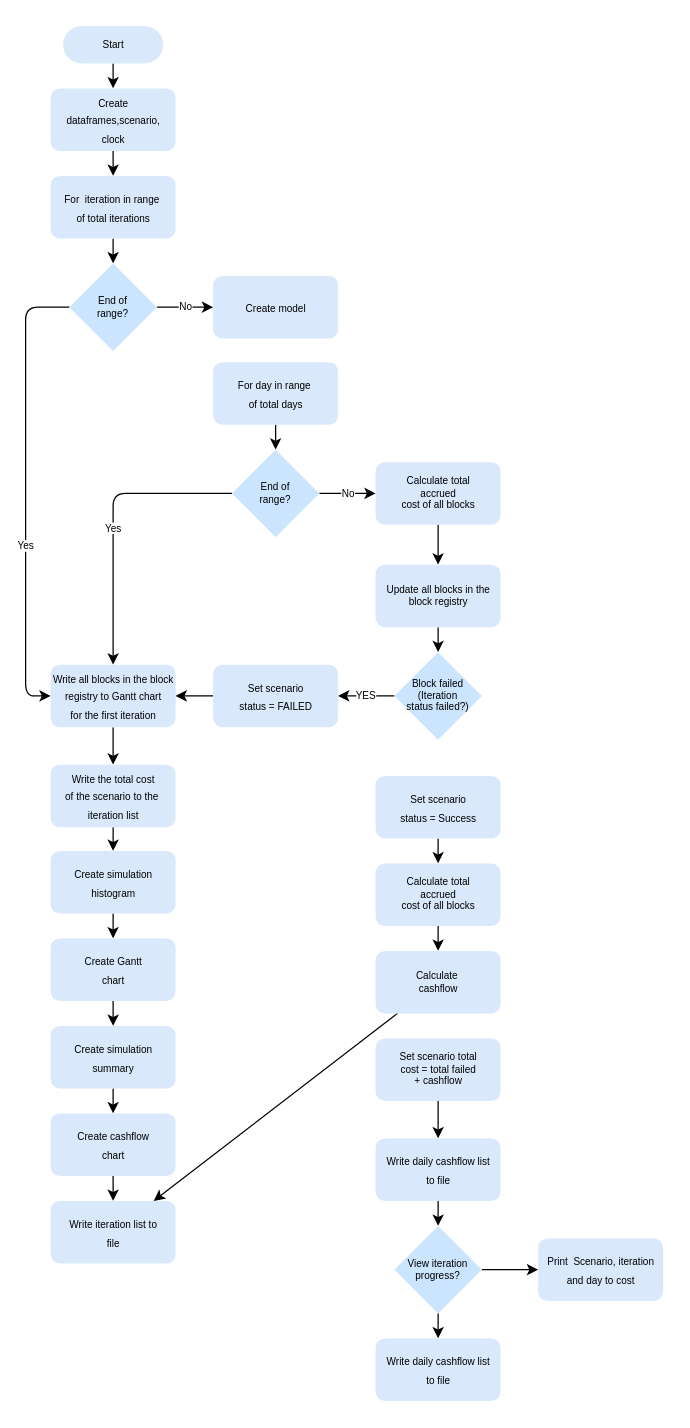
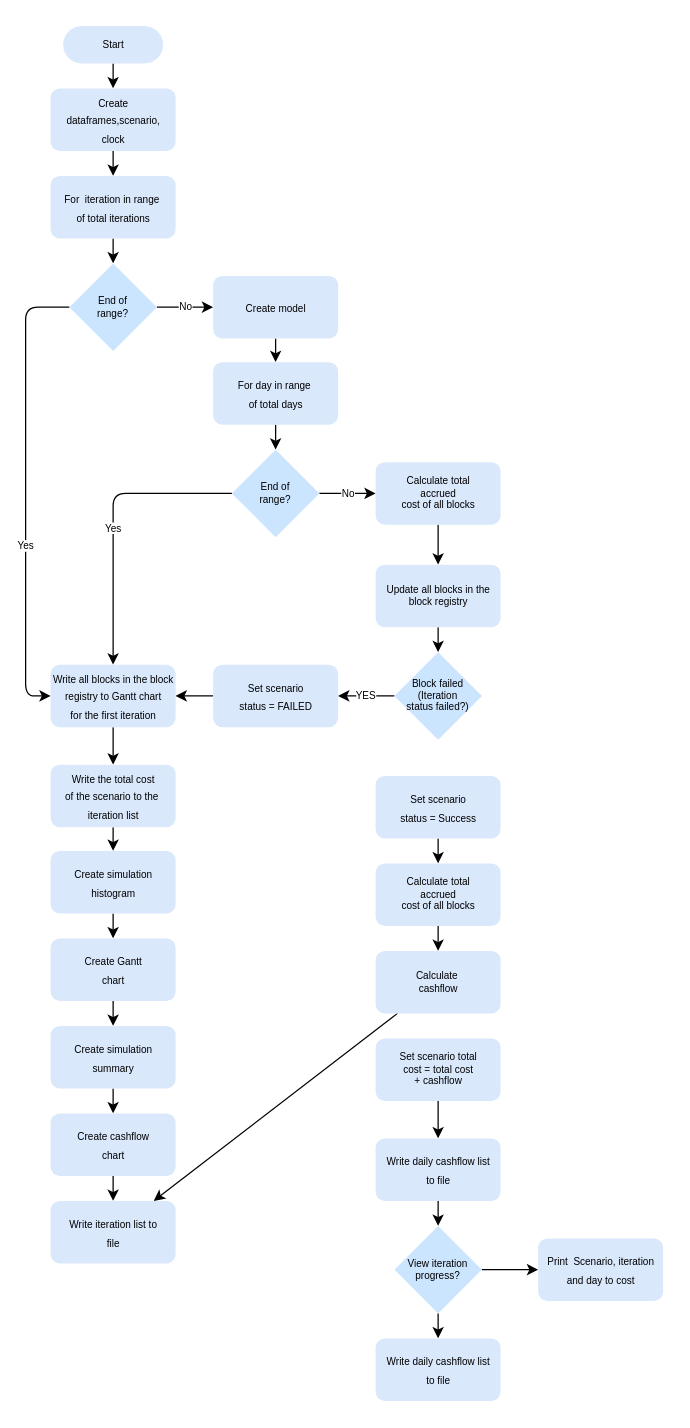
+ <mxCell id="20" style="edgeStyle=none;rounded=1;html=1;entryX=0.5;entryY=0;entryDx=0;entryDy=0;labelBackgroundColor=#FFFFFF;strokeColor=#000000;fontFamily=Helvetica;fontSize=8;fontColor=#000000;" edge="1" parent="1" source="21" target="15"><mxGeometry relative="1" as="geometry" /></mxCell>
- <mxCell id="39" value="Set scenario total&lt;br&gt;cost = total failed &lt;br&gt;+ cashflow" style="html=1;dashed=0;whitespace=wrap;fillColor=#dae8fc;strokeColor=none;fontColor=#000000;rounded=1;fontSize=8;" vertex="1" parent="1"><mxGeometry x="300" y="830" width="100" height="50" as="geometry" /></mxCell>
+ <mxCell id="39" value="Set scenario total&lt;br&gt;cost = total cost &lt;br&gt;+ cashflow" style="html=1;dashed=0;whitespace=wrap;fillColor=#dae8fc;strokeColor=none;fontColor=#000000;rounded=1;fontSize=8;" vertex="1" parent="1"><mxGeometry x="300" y="830" width="100" height="50" as="geometry" /></mxCell>
